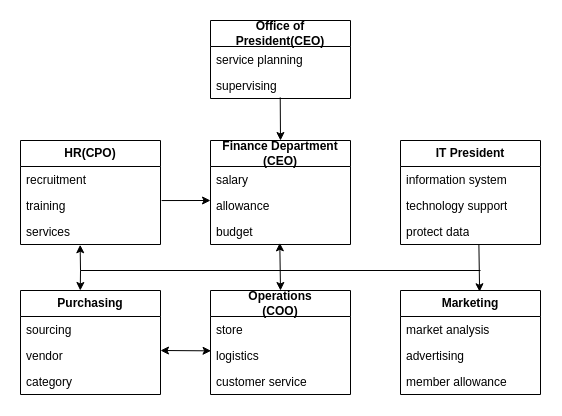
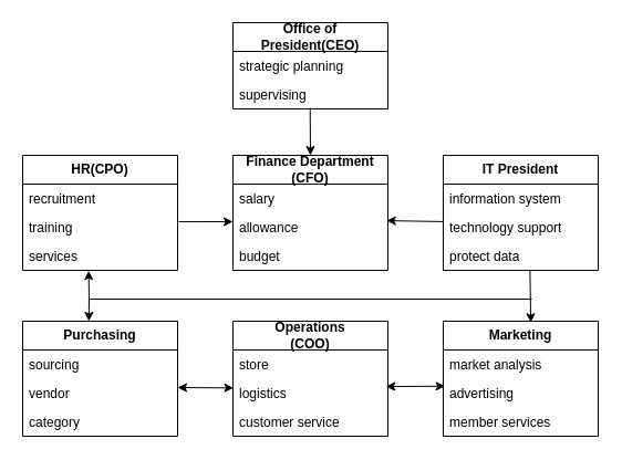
- <mxCell id="3" value="service planning" style="text;strokeColor=none;fillColor=none;align=left;verticalAlign=top;spacingLeft=4;spacingRight=4;overflow=hidden;rotatable=0;points=[[0,0.5],[1,0.5]];portConstraint=eastwest;whiteSpace=wrap;html=1;" vertex="1" parent="2"><mxGeometry y="26" width="140" height="26" as="geometry" /></mxCell>
+ <mxCell id="3" value="strategic planning" style="text;strokeColor=none;fillColor=none;align=left;verticalAlign=top;spacingLeft=4;spacingRight=4;overflow=hidden;rotatable=0;points=[[0,0.5],[1,0.5]];portConstraint=eastwest;whiteSpace=wrap;html=1;" vertex="1" parent="2"><mxGeometry y="26" width="140" height="26" as="geometry" /></mxCell>
- <mxCell id="9" value="&lt;b&gt;Finance Department&lt;br&gt;(CEO)&lt;/b&gt;" style="swimlane;fontStyle=0;childLayout=stackLayout;horizontal=1;startSize=26;fillColor=none;horizontalStack=0;resizeParent=1;resizeParentMax=0;resizeLast=0;collapsible=1;marginBottom=0;whiteSpace=wrap;html=1;" vertex="1" parent="1"><mxGeometry x="210" y="140" width="140" height="104" as="geometry" /></mxCell>
+ <mxCell id="9" value="&lt;b&gt;Finance Department&lt;br&gt;(CFO)&lt;/b&gt;" style="swimlane;fontStyle=0;childLayout=stackLayout;horizontal=1;startSize=26;fillColor=none;horizontalStack=0;resizeParent=1;resizeParentMax=0;resizeLast=0;collapsible=1;marginBottom=0;whiteSpace=wrap;html=1;" vertex="1" parent="1"><mxGeometry x="210" y="140" width="140" height="104" as="geometry" /></mxCell>
+ <mxCell id="34" value="" style="endArrow=classic;html=1;rounded=0;exitX=0;exitY=0.305;exitDx=0;exitDy=0;exitPerimeter=0;entryX=0.991;entryY=0.273;entryDx=0;entryDy=0;entryPerimeter=0;" edge="1" parent="1" source="27" target="11"><mxGeometry width="50" height="50" relative="1" as="geometry"><mxPoint x="290" y="210" as="sourcePoint" /><mxPoint x="340" y="160" as="targetPoint" /></mxGeometry></mxCell>
- <mxCell id="31" value="" style="endArrow=classic;startArrow=classic;html=1;rounded=0;entryX=0.495;entryY=0.936;entryDx=0;entryDy=0;entryPerimeter=0;exitX=0.5;exitY=0;exitDx=0;exitDy=0;" edge="1" parent="1" source="13" target="12"><mxGeometry width="50" height="50" relative="1" as="geometry"><mxPoint x="280" y="290" as="sourcePoint" /><mxPoint x="310" y="210" as="targetPoint" /></mxGeometry></mxCell>
+ <mxCell id="33" value="" style="endArrow=classic;startArrow=classic;html=1;rounded=0;exitX=0.012;exitY=0.26;exitDx=0;exitDy=0;exitPerimeter=0;entryX=0.987;entryY=0.271;entryDx=0;entryDy=0;entryPerimeter=0;" edge="1" parent="1" source="23" target="15"><mxGeometry width="50" height="50" relative="1" as="geometry"><mxPoint x="270" y="260" as="sourcePoint" /><mxPoint x="320" y="210" as="targetPoint" /></mxGeometry></mxCell>
- <mxCell id="24" value="member allowance" style="text;strokeColor=none;fillColor=none;align=left;verticalAlign=top;spacingLeft=4;spacingRight=4;overflow=hidden;rotatable=0;points=[[0,0.5],[1,0.5]];portConstraint=eastwest;whiteSpace=wrap;html=1;" vertex="1" parent="21"><mxGeometry y="78" width="140" height="26" as="geometry" /></mxCell>
+ <mxCell id="24" value="member services" style="text;strokeColor=none;fillColor=none;align=left;verticalAlign=top;spacingLeft=4;spacingRight=4;overflow=hidden;rotatable=0;points=[[0,0.5],[1,0.5]];portConstraint=eastwest;whiteSpace=wrap;html=1;" vertex="1" parent="21"><mxGeometry y="78" width="140" height="26" as="geometry" /></mxCell>
